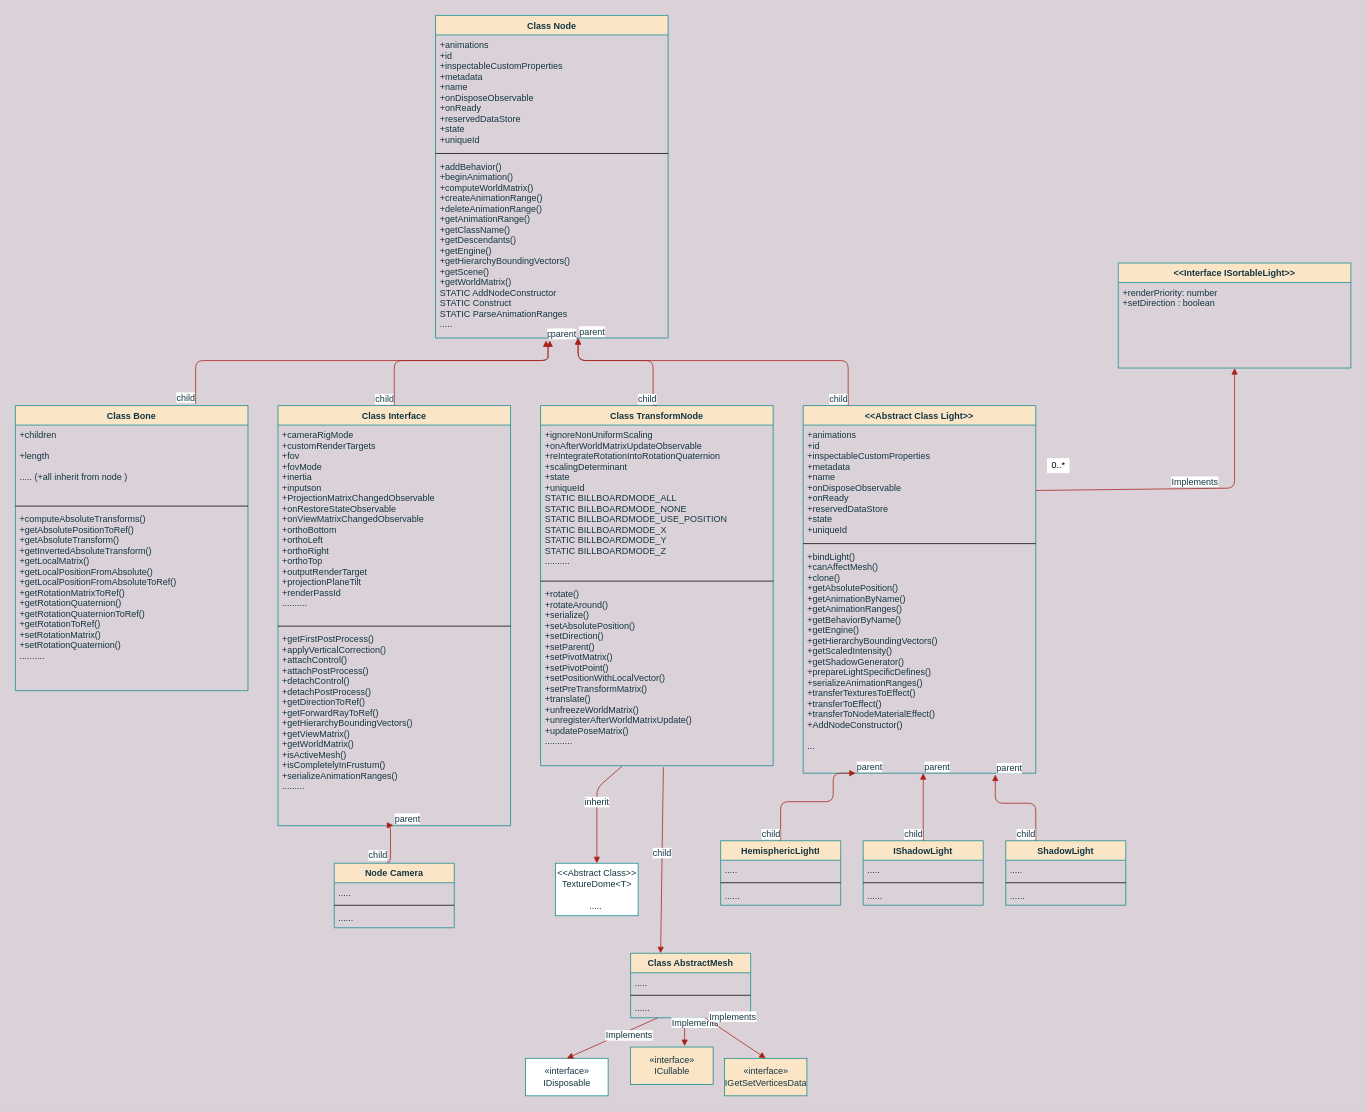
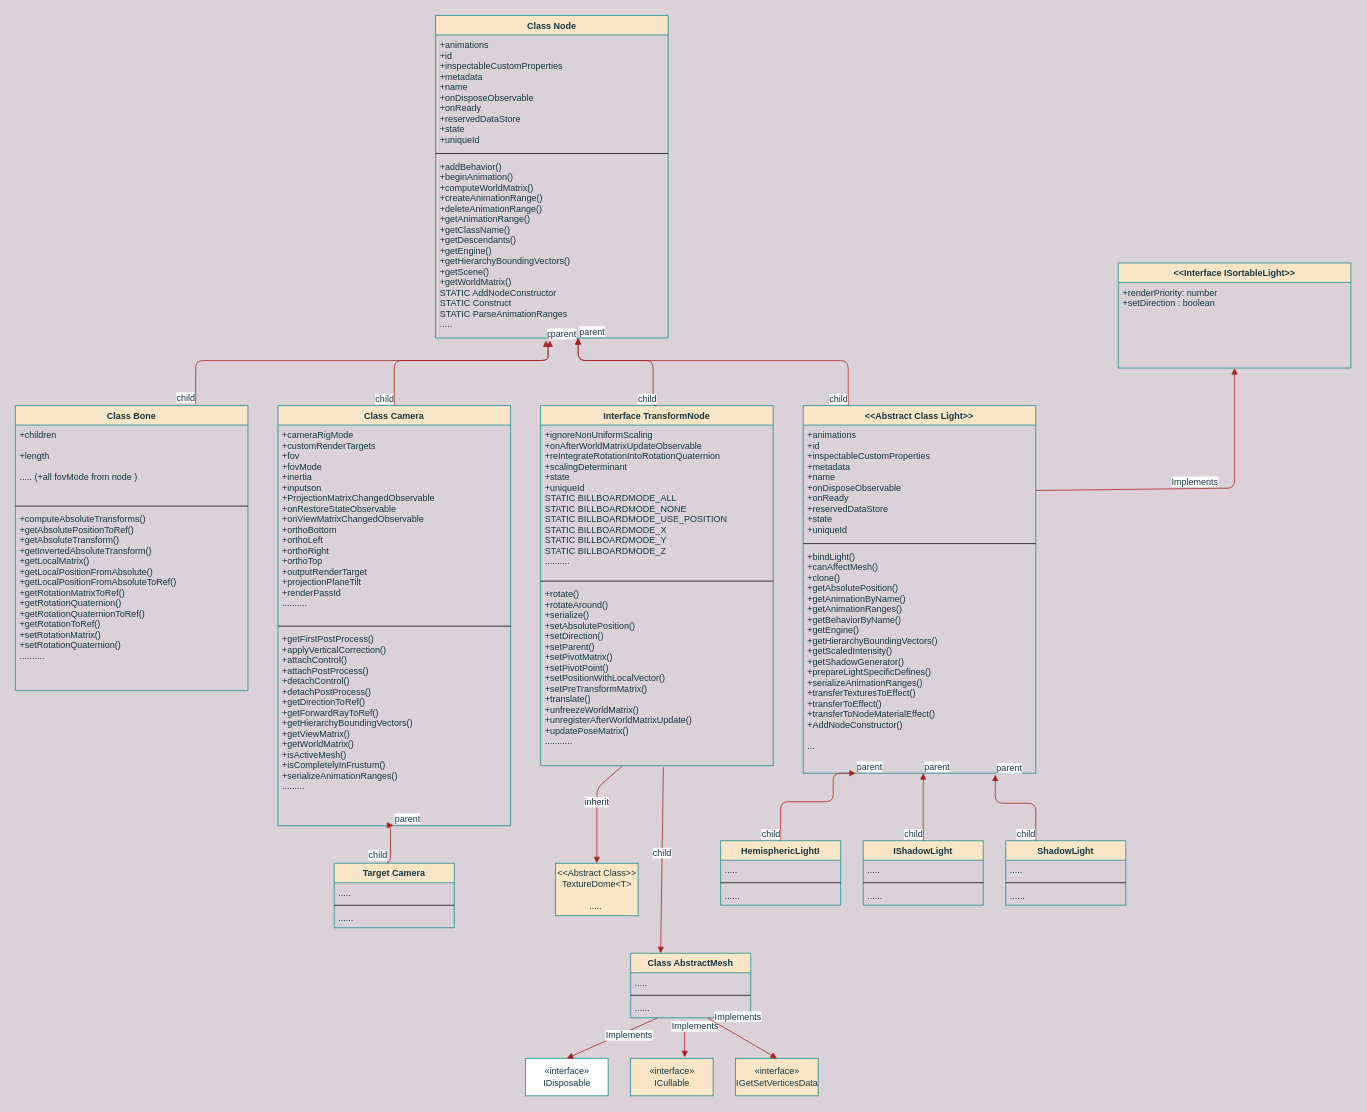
- <mxCell id="10" value="Class Interface" style="swimlane;fontStyle=1;align=center;verticalAlign=top;childLayout=stackLayout;horizontal=1;startSize=26;horizontalStack=0;resizeParent=1;resizeParentMax=0;resizeLast=0;collapsible=1;marginBottom=0;rounded=0;sketch=0;fontColor=#143642;strokeColor=#0F8B8D;fillColor=#FAE5C7;" vertex="1" parent="1"><mxGeometry x="370" y="540" width="310" height="560" as="geometry" /></mxCell>
+ <mxCell id="10" value="Class Camera" style="swimlane;fontStyle=1;align=center;verticalAlign=top;childLayout=stackLayout;horizontal=1;startSize=26;horizontalStack=0;resizeParent=1;resizeParentMax=0;resizeLast=0;collapsible=1;marginBottom=0;rounded=0;sketch=0;fontColor=#143642;strokeColor=#0F8B8D;fillColor=#FAE5C7;" vertex="1" parent="1"><mxGeometry x="370" y="540" width="310" height="560" as="geometry" /></mxCell>
- <mxCell id="18" value="Class TransformNode" style="swimlane;fontStyle=1;align=center;verticalAlign=top;childLayout=stackLayout;horizontal=1;startSize=26;horizontalStack=0;resizeParent=1;resizeParentMax=0;resizeLast=0;collapsible=1;marginBottom=0;rounded=0;sketch=0;fontColor=#143642;strokeColor=#0F8B8D;fillColor=#FAE5C7;" vertex="1" parent="1"><mxGeometry x="720" y="540" width="310" height="480" as="geometry" /></mxCell>
+ <mxCell id="18" value="Interface TransformNode" style="swimlane;fontStyle=1;align=center;verticalAlign=top;childLayout=stackLayout;horizontal=1;startSize=26;horizontalStack=0;resizeParent=1;resizeParentMax=0;resizeLast=0;collapsible=1;marginBottom=0;rounded=0;sketch=0;fontColor=#143642;strokeColor=#0F8B8D;fillColor=#FAE5C7;" vertex="1" parent="1"><mxGeometry x="720" y="540" width="310" height="480" as="geometry" /></mxCell>
- <mxCell id="15" value="+children&#10;&#10;+length &#10;&#10;..... (+all inherit from node )" style="text;strokeColor=none;fillColor=none;align=left;verticalAlign=top;spacingLeft=4;spacingRight=4;overflow=hidden;rotatable=0;points=[[0,0.5],[1,0.5]];portConstraint=eastwest;rounded=0;sketch=0;fontColor=#143642;" vertex="1" parent="14"><mxGeometry y="26" width="310" height="104" as="geometry" /></mxCell>
+ <mxCell id="15" value="+children&#10;&#10;+length &#10;&#10;..... (+all fovMode from node )" style="text;strokeColor=none;fillColor=none;align=left;verticalAlign=top;spacingLeft=4;spacingRight=4;overflow=hidden;rotatable=0;points=[[0,0.5],[1,0.5]];portConstraint=eastwest;rounded=0;sketch=0;fontColor=#143642;" vertex="1" parent="14"><mxGeometry y="26" width="310" height="104" as="geometry" /></mxCell>
- <mxCell id="25" value="0..*" style="text;html=1;align=center;verticalAlign=middle;resizable=0;points=[];autosize=1;fontSize=12;fontFamily=Helvetica;fillColor=default;" vertex="1" parent="1"><mxGeometry x="1395" y="610" width="30" height="20" as="geometry" /></mxCell>
- <mxCell id="66" value="Node Camera" style="swimlane;fontStyle=1;align=center;verticalAlign=top;childLayout=stackLayout;horizontal=1;startSize=26;horizontalStack=0;resizeParent=1;resizeParentMax=0;resizeLast=0;collapsible=1;marginBottom=0;rounded=0;sketch=0;fontFamily=Helvetica;fontSize=12;fontColor=#143642;strokeColor=#0F8B8D;fillColor=#FAE5C7;" vertex="1" parent="1"><mxGeometry x="445" y="1150" width="160" height="86" as="geometry" /></mxCell>
+ <mxCell id="66" value="Target Camera" style="swimlane;fontStyle=1;align=center;verticalAlign=top;childLayout=stackLayout;horizontal=1;startSize=26;horizontalStack=0;resizeParent=1;resizeParentMax=0;resizeLast=0;collapsible=1;marginBottom=0;rounded=0;sketch=0;fontFamily=Helvetica;fontSize=12;fontColor=#143642;strokeColor=#0F8B8D;fillColor=#FAE5C7;" vertex="1" parent="1"><mxGeometry x="445" y="1150" width="160" height="86" as="geometry" /></mxCell>
- <mxCell id="47" value="&amp;lt;&amp;lt;Abstract Class&amp;gt;&amp;gt;&lt;br&gt;TextureDome&amp;lt;T&amp;gt;&lt;br&gt;&lt;br&gt;.....&amp;nbsp;" style="html=1;rounded=0;sketch=0;fontFamily=Helvetica;fontSize=12;fontColor=#143642;startSize=26;strokeColor=#0F8B8D;fillColor=#ffffff;" vertex="1" parent="1"><mxGeometry x="740" y="1150" width="110" height="70" as="geometry" /></mxCell>
+ <mxCell id="47" value="&amp;lt;&amp;lt;Abstract Class&amp;gt;&amp;gt;&lt;br&gt;TextureDome&amp;lt;T&amp;gt;&lt;br&gt;&lt;br&gt;.....&amp;nbsp;" style="html=1;rounded=0;sketch=0;fontFamily=Helvetica;fontSize=12;fontColor=#143642;startSize=26;strokeColor=#0F8B8D;fillColor=#FAE5C7;" vertex="1" parent="1"><mxGeometry x="740" y="1150" width="110" height="70" as="geometry" /></mxCell>
- <mxCell id="74" value="«interface»&lt;br&gt;&lt;div&gt;&lt;div&gt;ICullable&lt;/div&gt;&lt;/div&gt;" style="html=1;rounded=0;sketch=0;fontFamily=Helvetica;fontSize=12;fontColor=#143642;startSize=26;strokeColor=#0F8B8D;fillColor=#FAE5C7;" vertex="1" parent="1"><mxGeometry x="840" y="1395" width="110" height="50" as="geometry" /></mxCell>
+ <mxCell id="74" value="«interface»&lt;br&gt;&lt;div&gt;&lt;div&gt;ICullable&lt;/div&gt;&lt;/div&gt;" style="html=1;rounded=0;sketch=0;fontFamily=Helvetica;fontSize=12;fontColor=#143642;startSize=26;strokeColor=#0F8B8D;fillColor=#FAE5C7;" vertex="1" parent="1"><mxGeometry x="840" y="1410" width="110" height="50" as="geometry" /></mxCell>
- <mxCell id="75" value="«interface»&lt;br&gt;&lt;div&gt;IGetSetVerticesData&lt;br&gt;&lt;/div&gt;" style="html=1;rounded=0;sketch=0;fontFamily=Helvetica;fontSize=12;fontColor=#143642;startSize=26;strokeColor=#0F8B8D;fillColor=#FAE5C7;" vertex="1" parent="1"><mxGeometry x="965" y="1410" width="110" height="50" as="geometry" /></mxCell>
+ <mxCell id="75" value="«interface»&lt;br&gt;&lt;div&gt;IGetSetVerticesData&lt;br&gt;&lt;/div&gt;" style="html=1;rounded=0;sketch=0;fontFamily=Helvetica;fontSize=12;fontColor=#143642;startSize=26;strokeColor=#0F8B8D;fillColor=#FAE5C7;" vertex="1" parent="1"><mxGeometry x="980" y="1410" width="110" height="50" as="geometry" /></mxCell>
